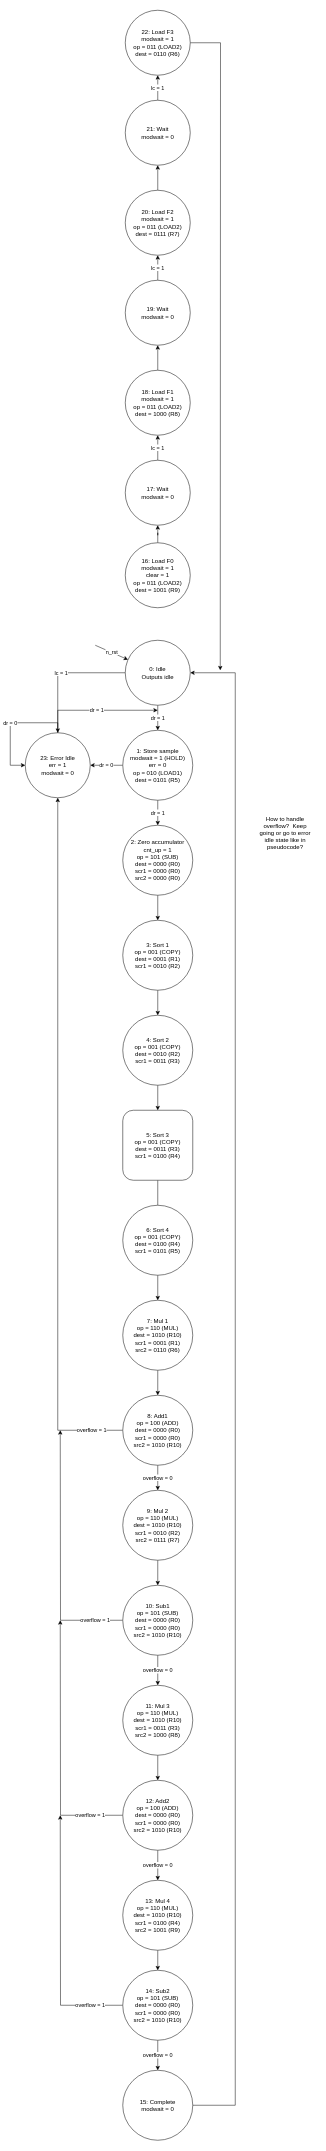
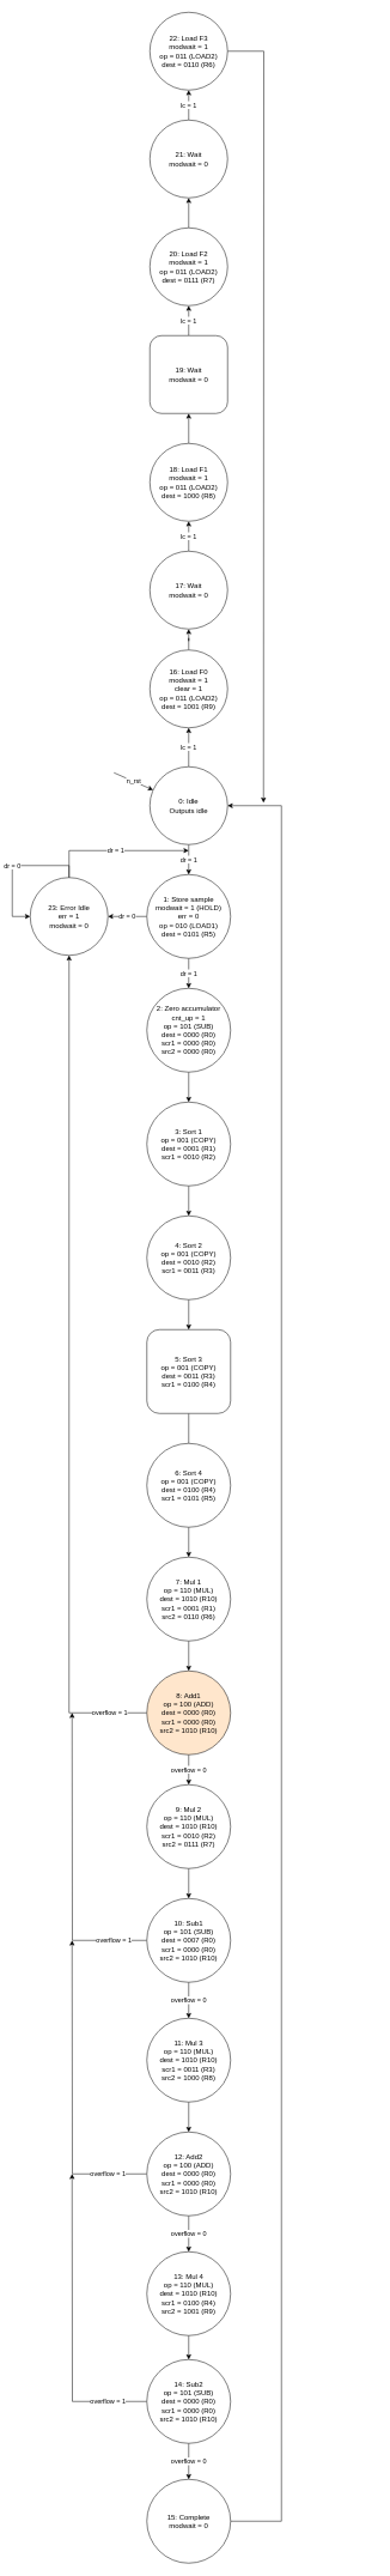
- <mxCell id="38" value="&lt;div&gt;19: Wait&lt;br&gt;&lt;/div&gt;&lt;div&gt;modwait = 0&lt;br&gt;&lt;/div&gt;" style="ellipse;whiteSpace=wrap;html=1;aspect=fixed;" parent="1" vertex="1"><mxGeometry x="250" y="560" width="130" height="130" as="geometry" /></mxCell>
+ <mxCell id="38" value="&lt;div&gt;19: Wait&lt;br&gt;&lt;/div&gt;&lt;div&gt;modwait = 0&lt;br&gt;&lt;/div&gt;" style="whiteSpace=wrap;html=1;aspect=fixed;rounded=1;" parent="1" vertex="1"><mxGeometry x="250" y="560" width="130" height="130" as="geometry" /></mxCell>
- <mxCell id="3" value="lc = 1" style="edgeStyle=orthogonalEdgeStyle;rounded=0;orthogonalLoop=1;jettySize=auto;html=1;" parent="1" source="4" target="16" edge="1"><mxGeometry relative="1" as="geometry" /></mxCell>
+ <mxCell id="3" value="lc = 1" style="edgeStyle=orthogonalEdgeStyle;rounded=0;orthogonalLoop=1;jettySize=auto;html=1;entryX=0.5;entryY=1;entryDx=0;entryDy=0;" parent="1" source="4" target="31" edge="1"><mxGeometry relative="1" as="geometry" /></mxCell>
- <mxCell id="36" value="How to handle overflow?&amp;nbsp; Keep going or go to error idle state like in pseudocode?" style="text;html=1;strokeColor=none;fillColor=none;align=center;verticalAlign=middle;whiteSpace=wrap;rounded=0;" parent="1" vertex="1"><mxGeometry x="510" y="1620" width="120" height="90" as="geometry" /></mxCell>
- <mxCell id="22" value="&lt;div&gt;8: Add1&lt;br&gt;&lt;/div&gt;&lt;div&gt;op = 100 (ADD)&lt;/div&gt;&lt;div&gt;dest = 0000 (R0)&lt;/div&gt;&lt;div&gt;scr1 = 0000 (R0)&lt;/div&gt;&lt;div&gt;src2 = 1010 (R10)&lt;br&gt;&lt;/div&gt;" style="ellipse;whiteSpace=wrap;html=1;aspect=fixed;" parent="1" vertex="1"><mxGeometry x="245" y="2790" width="140" height="140" as="geometry" /></mxCell>
+ <mxCell id="22" value="&lt;div&gt;8: Add1&lt;br&gt;&lt;/div&gt;&lt;div&gt;op = 100 (ADD)&lt;/div&gt;&lt;div&gt;dest = 0000 (R0)&lt;/div&gt;&lt;div&gt;scr1 = 0000 (R0)&lt;/div&gt;&lt;div&gt;src2 = 1010 (R10)&lt;br&gt;&lt;/div&gt;" style="ellipse;whiteSpace=wrap;html=1;aspect=fixed;fillColor=#ffe6cc;" parent="1" vertex="1"><mxGeometry x="245" y="2790" width="140" height="140" as="geometry" /></mxCell>
- <mxCell id="28" value="&lt;div&gt;10: Sub1&lt;br&gt;&lt;/div&gt;&lt;div&gt;op = 101 (SUB)&lt;/div&gt;&lt;div&gt;dest = 0000 (R0)&lt;/div&gt;&lt;div&gt;scr1 = 0000 (R0)&lt;/div&gt;&lt;div&gt;src2 = 1010 (R10)&lt;br&gt;&lt;/div&gt;" style="ellipse;whiteSpace=wrap;html=1;aspect=fixed;" parent="1" vertex="1"><mxGeometry x="245" y="3170" width="140" height="140" as="geometry" /></mxCell>
+ <mxCell id="28" value="&lt;div&gt;10: Sub1&lt;br&gt;&lt;/div&gt;&lt;div&gt;op = 101 (SUB)&lt;/div&gt;&lt;div&gt;dest = 0007 (R0)&lt;/div&gt;&lt;div&gt;scr1 = 0000 (R0)&lt;/div&gt;&lt;div&gt;src2 = 1010 (R10)&lt;br&gt;&lt;/div&gt;" style="ellipse;whiteSpace=wrap;html=1;aspect=fixed;" parent="1" vertex="1"><mxGeometry x="245" y="3170" width="140" height="140" as="geometry" /></mxCell>
